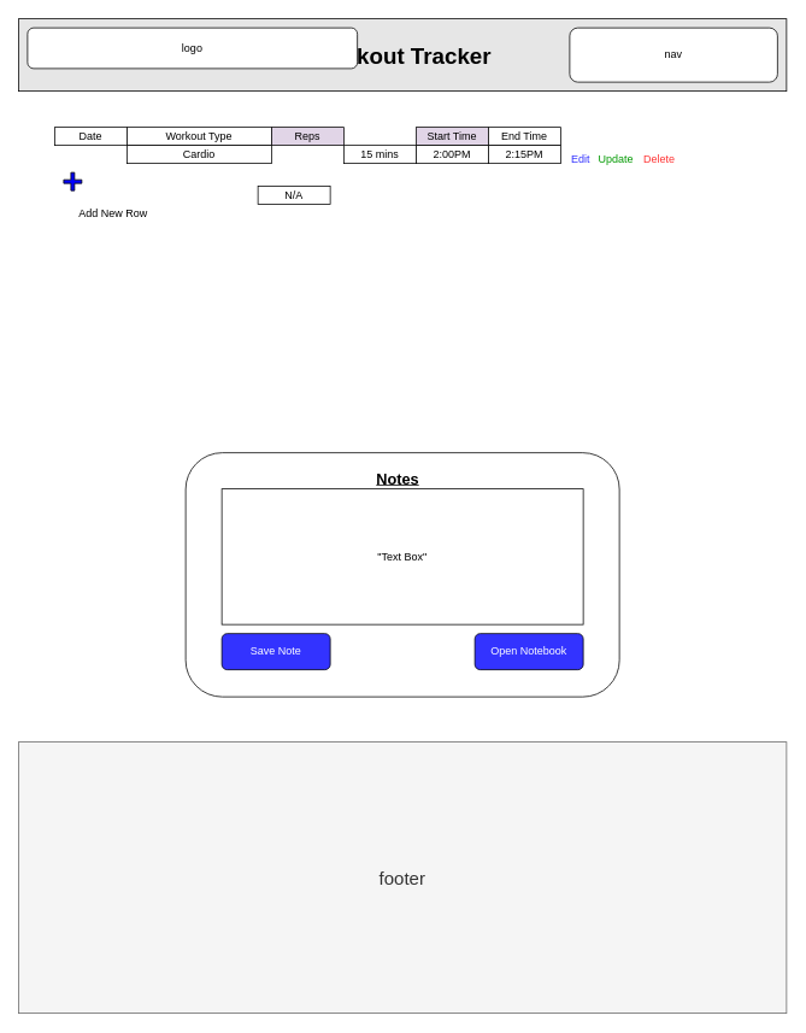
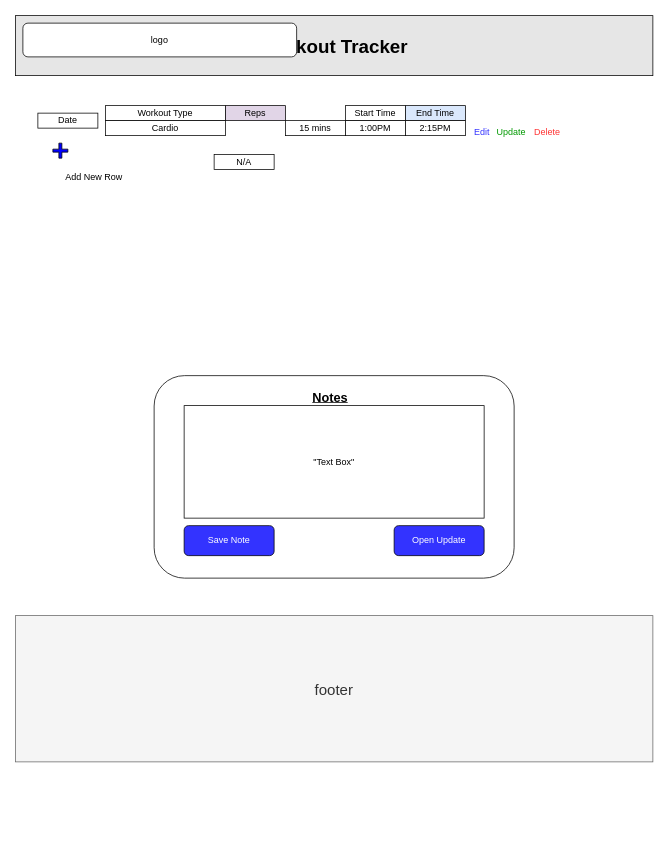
- <mxCell id="4" value="nav" style="rounded=1;whiteSpace=wrap;html=1;" parent="1" vertex="1"><mxGeometry x="630" y="30" width="230" height="60" as="geometry" /></mxCell>
- <mxCell id="6" value="Date" style="rounded=0;whiteSpace=wrap;html=1;" vertex="1" parent="1"><mxGeometry x="60" y="140" width="80" height="20" as="geometry" /></mxCell>
+ <mxCell id="6" value="Date" style="rounded=0;whiteSpace=wrap;html=1;" vertex="1" parent="1"><mxGeometry x="50" y="150" width="80" height="20" as="geometry" /></mxCell>
- <mxCell id="7" value="Start Time" style="rounded=0;whiteSpace=wrap;html=1;fillColor=#e1d5e7;" vertex="1" parent="1"><mxGeometry x="460" y="140" width="80" height="20" as="geometry" /></mxCell>
+ <mxCell id="7" value="Start Time" style="rounded=0;whiteSpace=wrap;html=1;" vertex="1" parent="1"><mxGeometry x="460" y="140" width="80" height="20" as="geometry" /></mxCell>
- <mxCell id="8" value="End Time" style="rounded=0;whiteSpace=wrap;html=1;" vertex="1" parent="1"><mxGeometry x="540" y="140" width="80" height="20" as="geometry" /></mxCell>
+ <mxCell id="8" value="End Time" style="rounded=0;whiteSpace=wrap;html=1;fillColor=#dae8fc;" vertex="1" parent="1"><mxGeometry x="540" y="140" width="80" height="20" as="geometry" /></mxCell>
- <mxCell id="20" value="2:00PM" style="rounded=0;whiteSpace=wrap;html=1;" vertex="1" parent="1"><mxGeometry x="460" y="160" width="80" height="20" as="geometry" /></mxCell>
+ <mxCell id="20" value="1:00PM" style="rounded=0;whiteSpace=wrap;html=1;" vertex="1" parent="1"><mxGeometry x="460" y="160" width="80" height="20" as="geometry" /></mxCell>
- <mxCell id="16" value="&lt;font color=&quot;#ffffff&quot;&gt;Open Notebook&lt;/font&gt;" style="rounded=1;whiteSpace=wrap;html=1;fillColor=#3333FF;" vertex="1" parent="1"><mxGeometry x="525" y="700" width="120" height="40" as="geometry" /></mxCell>
+ <mxCell id="16" value="&lt;font color=&quot;#ffffff&quot;&gt;Open Update&lt;/font&gt;" style="rounded=1;whiteSpace=wrap;html=1;fillColor=#3333FF;" vertex="1" parent="1"><mxGeometry x="525" y="700" width="120" height="40" as="geometry" /></mxCell>
- <mxCell id="5" value="&lt;font style=&quot;font-size: 20px;&quot;&gt;footer&lt;/font&gt;" style="rounded=0;whiteSpace=wrap;html=1;fillColor=#f5f5f5;fontColor=#333333;strokeColor=#666666;" parent="1" vertex="1"><mxGeometry y="820" width="850" height="300" as="geometry" x="20" /></mxCell>
+ <mxCell id="5" value="&lt;font style=&quot;font-size: 20px;&quot;&gt;footer&lt;/font&gt;" style="rounded=0;whiteSpace=wrap;html=1;fillColor=#f5f5f5;fontColor=#333333;strokeColor=#666666;" parent="1" vertex="1"><mxGeometry x="20" y="820" width="850" height="195" as="geometry" /></mxCell>
